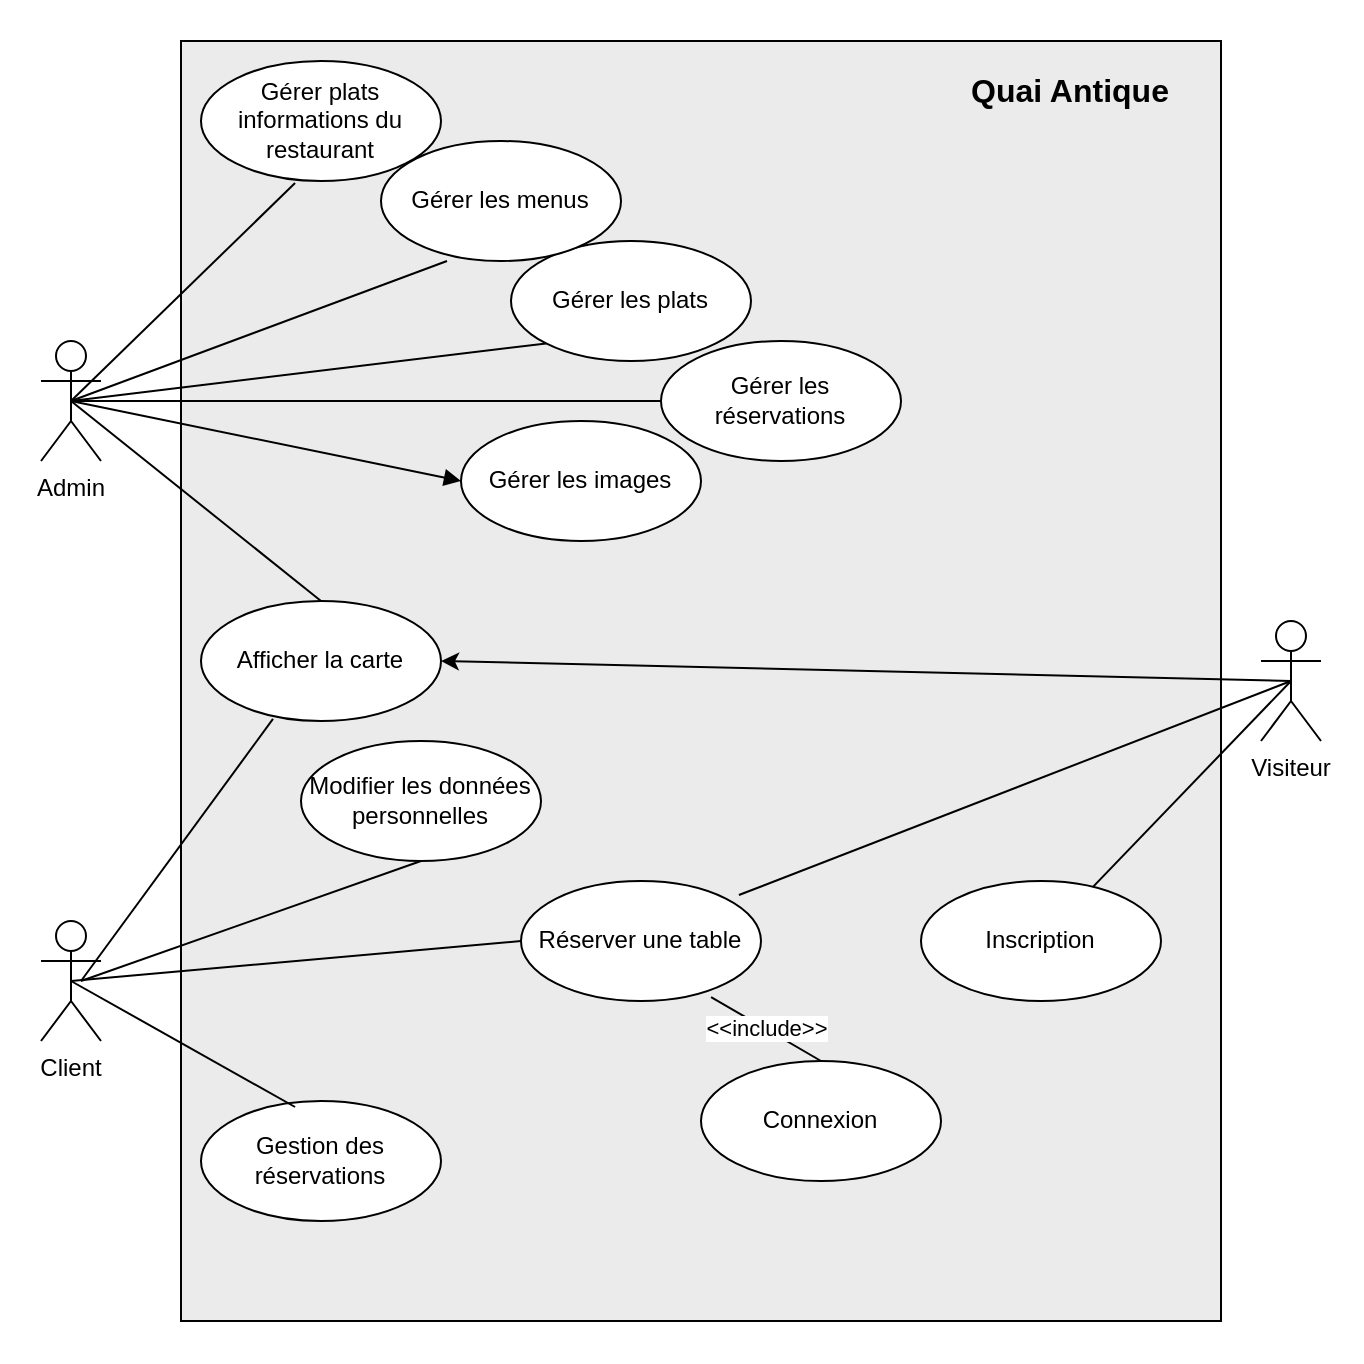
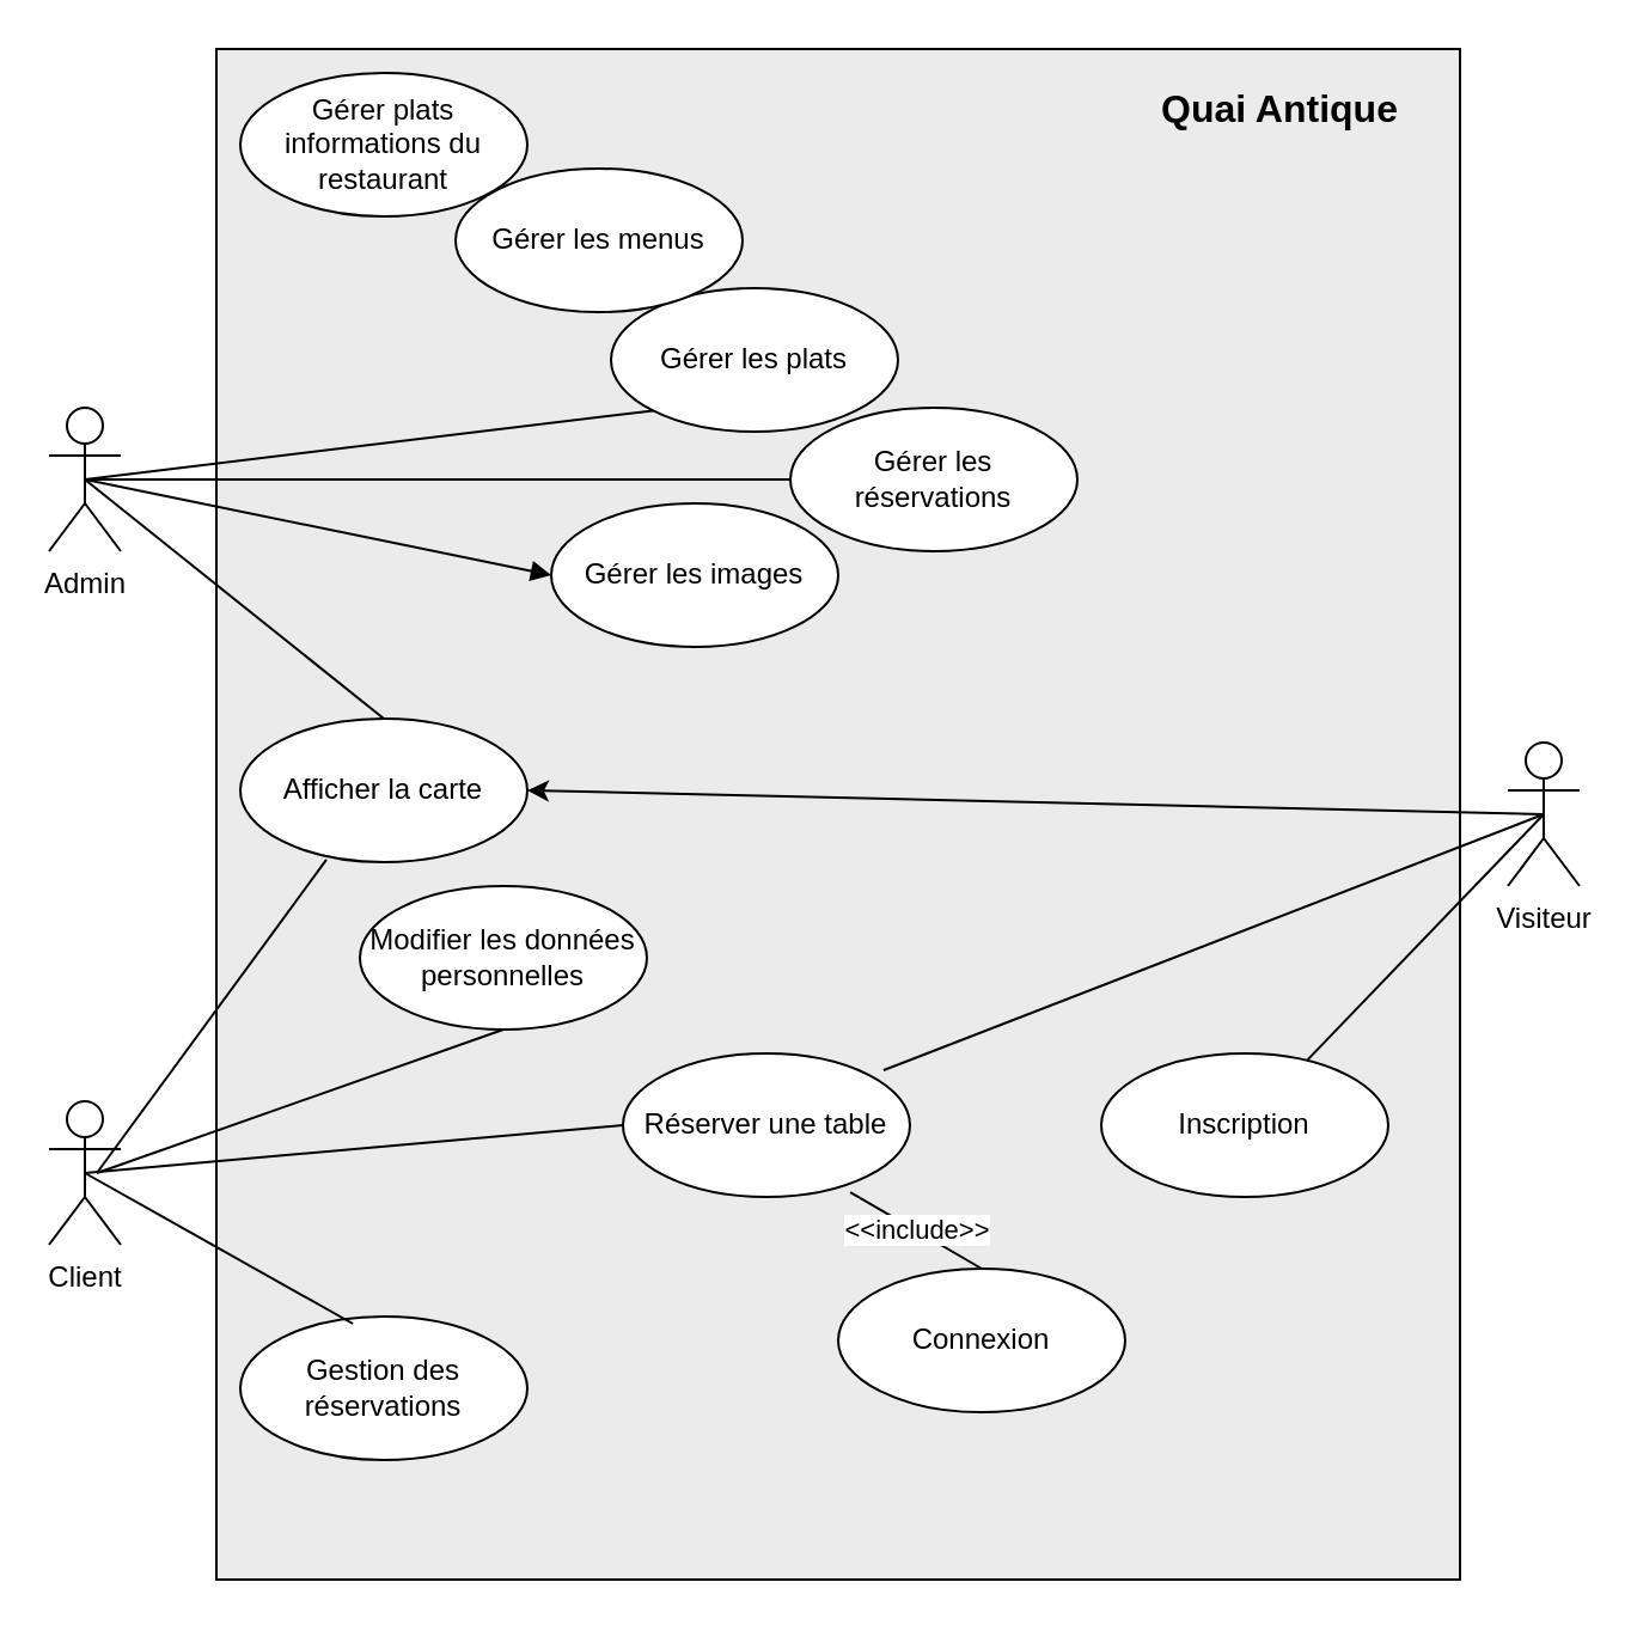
- <mxCell id="30" value="" style="endArrow=none;html=1;rounded=0;exitX=0.5;exitY=0.5;exitDx=0;exitDy=0;exitPerimeter=0;entryX=0.392;entryY=1.017;entryDx=0;entryDy=0;strokeColor=default;align=center;verticalAlign=middle;fontFamily=Helvetica;fontSize=11;fontColor=default;labelBackgroundColor=default;entryPerimeter=0;" edge="1" parent="1" source="3" target="9"><mxGeometry width="50" height="50" relative="1" as="geometry"><mxPoint x="45" y="210" as="sourcePoint" /><mxPoint x="233" y="140" as="targetPoint" /></mxGeometry></mxCell>
- <mxCell id="29" value="" style="endArrow=none;html=1;rounded=0;exitX=0.5;exitY=0.5;exitDx=0;exitDy=0;exitPerimeter=0;entryX=0.275;entryY=1;entryDx=0;entryDy=0;strokeColor=default;align=center;verticalAlign=middle;fontFamily=Helvetica;fontSize=11;fontColor=default;labelBackgroundColor=default;entryPerimeter=0;" edge="1" parent="1" source="3" target="8"><mxGeometry width="50" height="50" relative="1" as="geometry"><mxPoint x="45" y="210" as="sourcePoint" /><mxPoint x="283" y="181" as="targetPoint" /></mxGeometry></mxCell>
